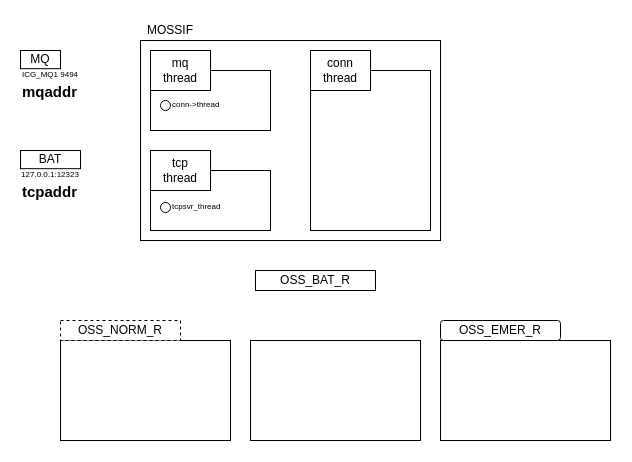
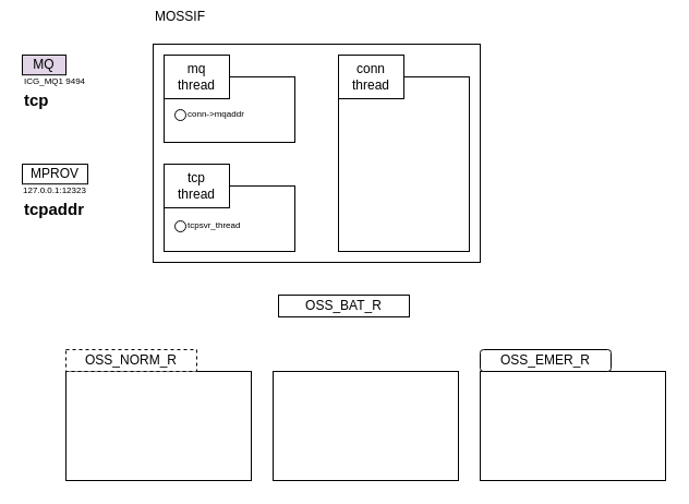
- <mxCell id="15" value="MOSSIF" style="text;html=1;align=center;verticalAlign=middle;whiteSpace=wrap;rounded=0;" parent="1" vertex="1"><mxGeometry x="140" y="20" width="60" height="20" as="geometry" /></mxCell>
+ <mxCell id="15" value="MOSSIF" style="text;html=1;align=center;verticalAlign=middle;whiteSpace=wrap;rounded=0;" parent="1" vertex="1"><mxGeometry x="135" y="5" width="60" height="20" as="geometry" /></mxCell>
- <mxCell id="21" value="MQ" style="rounded=0;whiteSpace=wrap;html=1;" parent="20" vertex="1"><mxGeometry width="40" height="18.182" as="geometry" /></mxCell>
+ <mxCell id="21" value="MQ" style="rounded=0;whiteSpace=wrap;html=1;fillColor=#e1d5e7;" parent="20" vertex="1"><mxGeometry width="40" height="18.182" as="geometry" /></mxCell>
- <mxCell id="23" value="&lt;h1 style=&quot;margin-top: 0px;&quot;&gt;&lt;font style=&quot;font-size: 15px;&quot;&gt;mqaddr&lt;/font&gt;&lt;/h1&gt;&lt;div&gt;&lt;br&gt;&lt;/div&gt;" style="text;html=1;whiteSpace=wrap;overflow=hidden;rounded=0;" parent="20" vertex="1"><mxGeometry y="18.182" width="120" height="81.818" as="geometry" /></mxCell>
+ <mxCell id="23" value="&lt;h1 style=&quot;margin-top: 0px;&quot;&gt;&lt;font style=&quot;font-size: 15px;&quot;&gt;tcp&lt;/font&gt;&lt;/h1&gt;&lt;div&gt;&lt;br&gt;&lt;/div&gt;" style="text;html=1;whiteSpace=wrap;overflow=hidden;rounded=0;" parent="20" vertex="1"><mxGeometry y="18.182" width="120" height="81.818" as="geometry" /></mxCell>
- <mxCell id="14" value="&lt;font style=&quot;font-size: 8px;&quot;&gt;conn-&amp;gt;thread&lt;/font&gt;" style="text;html=1;align=left;verticalAlign=middle;whiteSpace=wrap;rounded=0;" parent="12" vertex="1"><mxGeometry x="10" width="60" height="10" as="geometry" /></mxCell>
+ <mxCell id="14" value="&lt;font style=&quot;font-size: 8px;&quot;&gt;conn-&amp;gt;mqaddr&lt;/font&gt;" style="text;html=1;align=left;verticalAlign=middle;whiteSpace=wrap;rounded=0;" parent="12" vertex="1"><mxGeometry x="10" width="60" height="10" as="geometry" /></mxCell>
- <mxCell id="17" value="BAT" style="rounded=0;whiteSpace=wrap;html=1;" parent="16" vertex="1"><mxGeometry width="60" height="18.182" as="geometry" /></mxCell>
+ <mxCell id="17" value="MPROV" style="rounded=0;whiteSpace=wrap;html=1;" parent="16" vertex="1"><mxGeometry width="60" height="18.182" as="geometry" /></mxCell>
